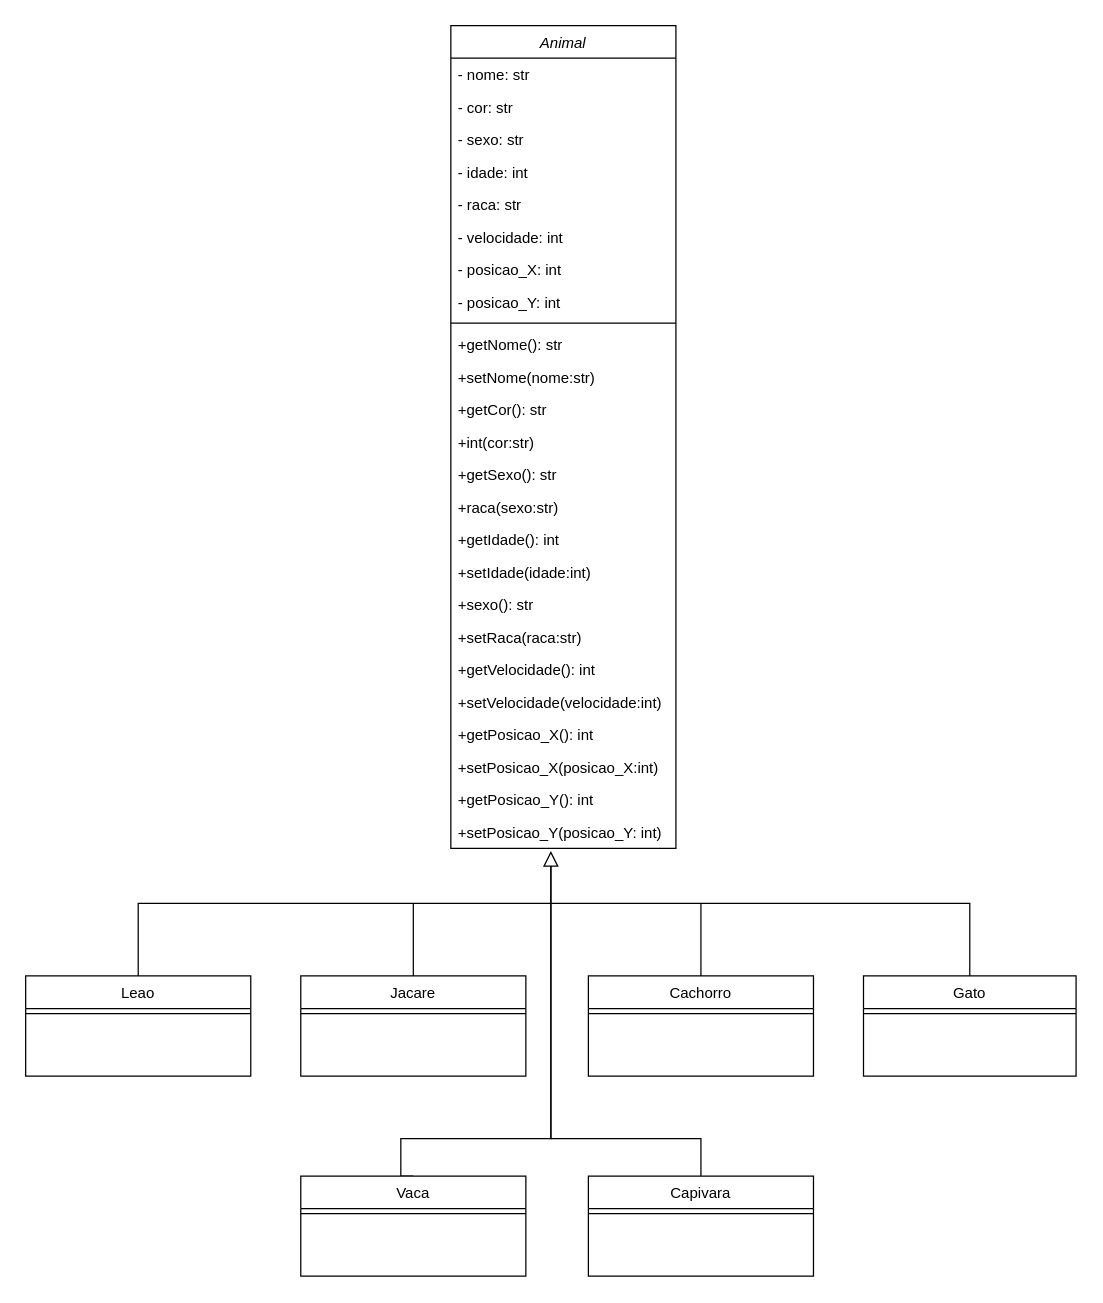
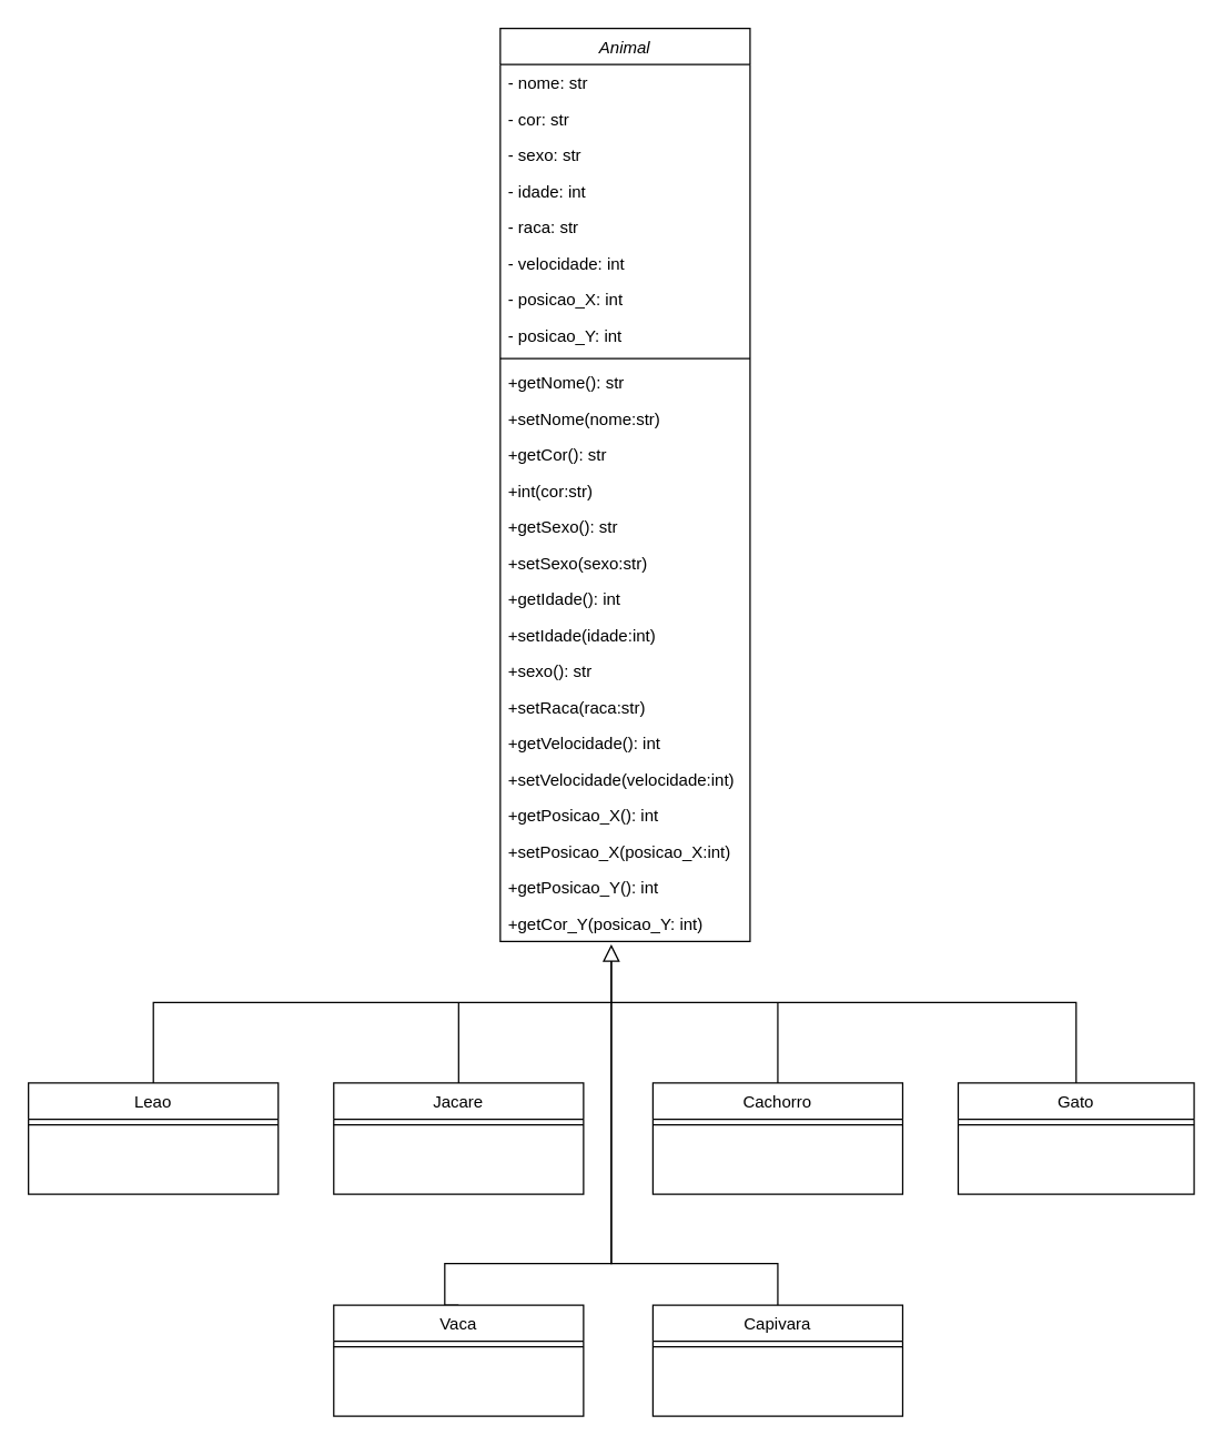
- <mxCell id="17" value="+raca(sexo:str)" style="text;align=left;verticalAlign=top;spacingLeft=4;spacingRight=4;overflow=hidden;rotatable=0;points=[[0,0.5],[1,0.5]];portConstraint=eastwest;rounded=0;shadow=0;html=0;" vertex="1" parent="2"><mxGeometry y="372" width="180" height="26" as="geometry" /></mxCell>
+ <mxCell id="17" value="+setSexo(sexo:str)" style="text;align=left;verticalAlign=top;spacingLeft=4;spacingRight=4;overflow=hidden;rotatable=0;points=[[0,0.5],[1,0.5]];portConstraint=eastwest;rounded=0;shadow=0;html=0;" vertex="1" parent="2"><mxGeometry y="372" width="180" height="26" as="geometry" /></mxCell>
- <mxCell id="27" value="+setPosicao_Y(posicao_Y: int)" style="text;align=left;verticalAlign=top;spacingLeft=4;spacingRight=4;overflow=hidden;rotatable=0;points=[[0,0.5],[1,0.5]];portConstraint=eastwest;rounded=0;shadow=0;html=0;" vertex="1" parent="2"><mxGeometry y="632" width="180" height="26" as="geometry" /></mxCell>
+ <mxCell id="27" value="+getCor_Y(posicao_Y: int)" style="text;align=left;verticalAlign=top;spacingLeft=4;spacingRight=4;overflow=hidden;rotatable=0;points=[[0,0.5],[1,0.5]];portConstraint=eastwest;rounded=0;shadow=0;html=0;" vertex="1" parent="2"><mxGeometry y="632" width="180" height="26" as="geometry" /></mxCell>
